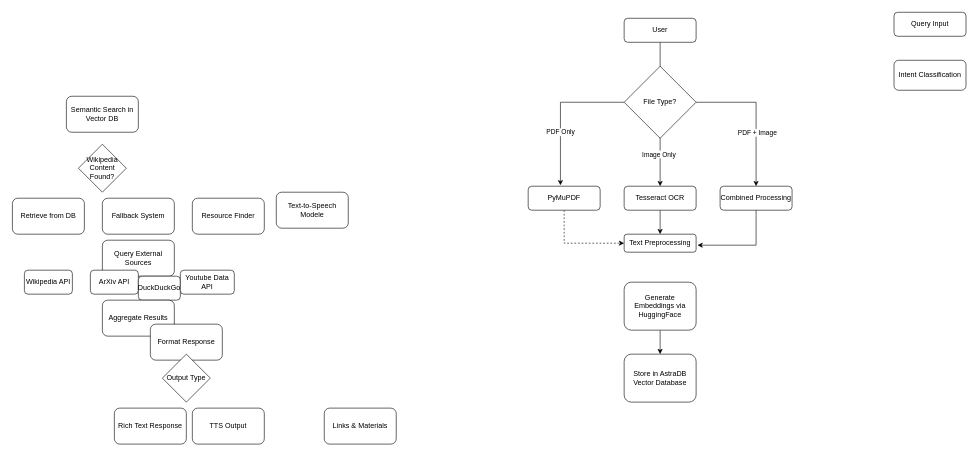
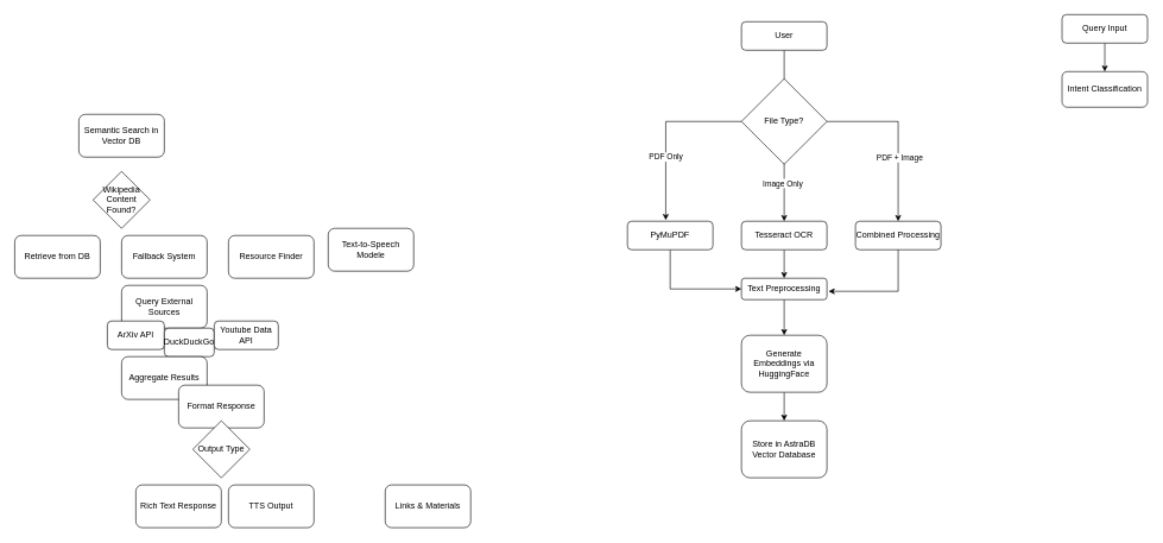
+ <mxCell id="2" style="edgeStyle=orthogonalEdgeStyle;rounded=0;orthogonalLoop=1;jettySize=auto;html=1;entryX=0.5;entryY=0;entryDx=0;entryDy=0;" edge="1" parent="1" source="3" target="4"><mxGeometry relative="1" as="geometry" /></mxCell>
- <mxCell id="28" style="edgeStyle=orthogonalEdgeStyle;rounded=0;orthogonalLoop=1;jettySize=auto;html=1;entryX=0;entryY=0.5;entryDx=0;entryDy=0;dashed=1;" edge="1" parent="1" source="29" target="34"><mxGeometry relative="1" as="geometry"><Array as="points"><mxPoint x="940" y="405" /></Array></mxGeometry></mxCell>
+ <mxCell id="28" style="edgeStyle=orthogonalEdgeStyle;rounded=0;orthogonalLoop=1;jettySize=auto;html=1;entryX=0;entryY=0.5;entryDx=0;entryDy=0;" edge="1" parent="1" source="29" target="34"><mxGeometry relative="1" as="geometry"><Array as="points"><mxPoint x="940" y="405" /></Array></mxGeometry></mxCell>
+ <mxCell id="33" style="edgeStyle=orthogonalEdgeStyle;rounded=0;orthogonalLoop=1;jettySize=auto;html=1;entryX=0.5;entryY=0;entryDx=0;entryDy=0;" edge="1" parent="1" source="34" target="36"><mxGeometry relative="1" as="geometry" /></mxCell>
- <mxCell id="12" value="Wikipedia API" style="rounded=1;whiteSpace=wrap;html=1;" vertex="1" parent="1"><mxGeometry x="40" y="450" width="80" height="40" as="geometry" /></mxCell>
